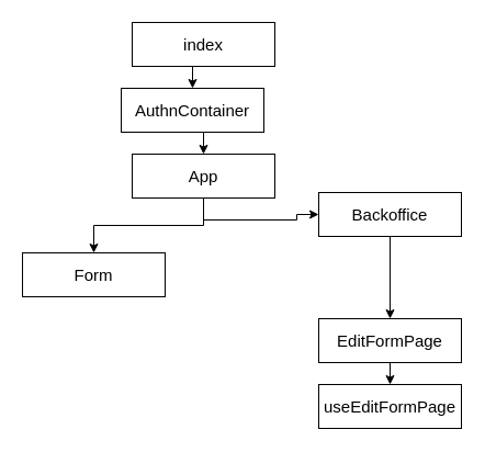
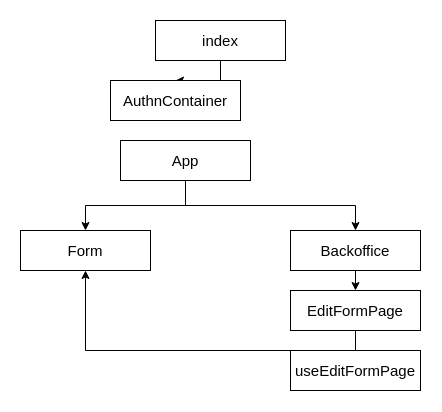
- <mxCell id="3" value="&lt;font style=&quot;font-size: 15px;&quot;&gt;index&lt;/font&gt;" style="rounded=0;whiteSpace=wrap;html=1;" parent="1" vertex="1"><mxGeometry x="120" y="20" width="130" height="40" as="geometry" /></mxCell>
+ <mxCell id="3" value="&lt;font style=&quot;font-size: 15px;&quot;&gt;index&lt;/font&gt;" style="rounded=0;whiteSpace=wrap;html=1;" parent="1" vertex="1"><mxGeometry x="155" y="20" width="130" height="40" as="geometry" /></mxCell>
- <mxCell id="4" style="edgeStyle=orthogonalEdgeStyle;rounded=0;orthogonalLoop=1;jettySize=auto;html=1;exitX=0.5;exitY=1;exitDx=0;exitDy=0;entryX=0.5;entryY=0;entryDx=0;entryDy=0;" parent="1" source="5" target="8" edge="1"><mxGeometry relative="1" as="geometry" /></mxCell>
- <mxCell id="11" value="&lt;span style=&quot;font-size: 15px;&quot;&gt;Backoffice&lt;/span&gt;" style="rounded=0;whiteSpace=wrap;html=1;" parent="1" vertex="1"><mxGeometry x="290" y="175" width="130" height="40" as="geometry" /></mxCell>
+ <mxCell id="11" value="&lt;span style=&quot;font-size: 15px;&quot;&gt;Backoffice&lt;/span&gt;" style="rounded=0;whiteSpace=wrap;html=1;" parent="1" vertex="1"><mxGeometry x="290" y="230" width="130" height="40" as="geometry" /></mxCell>
- <mxCell id="12" style="edgeStyle=orthogonalEdgeStyle;rounded=0;orthogonalLoop=1;jettySize=auto;html=1;exitX=0.5;exitY=1;exitDx=0;exitDy=0;entryX=0.5;entryY=0;entryDx=0;entryDy=0;" edge="1" parent="1" source="13" target="14"><mxGeometry relative="1" as="geometry" /></mxCell>
+ <mxCell id="12" style="edgeStyle=orthogonalEdgeStyle;rounded=0;orthogonalLoop=1;jettySize=auto;html=1;exitX=0.5;exitY=1;exitDx=0;exitDy=0;" edge="1" parent="1" source="13" target="9"><mxGeometry relative="1" as="geometry" /></mxCell>
